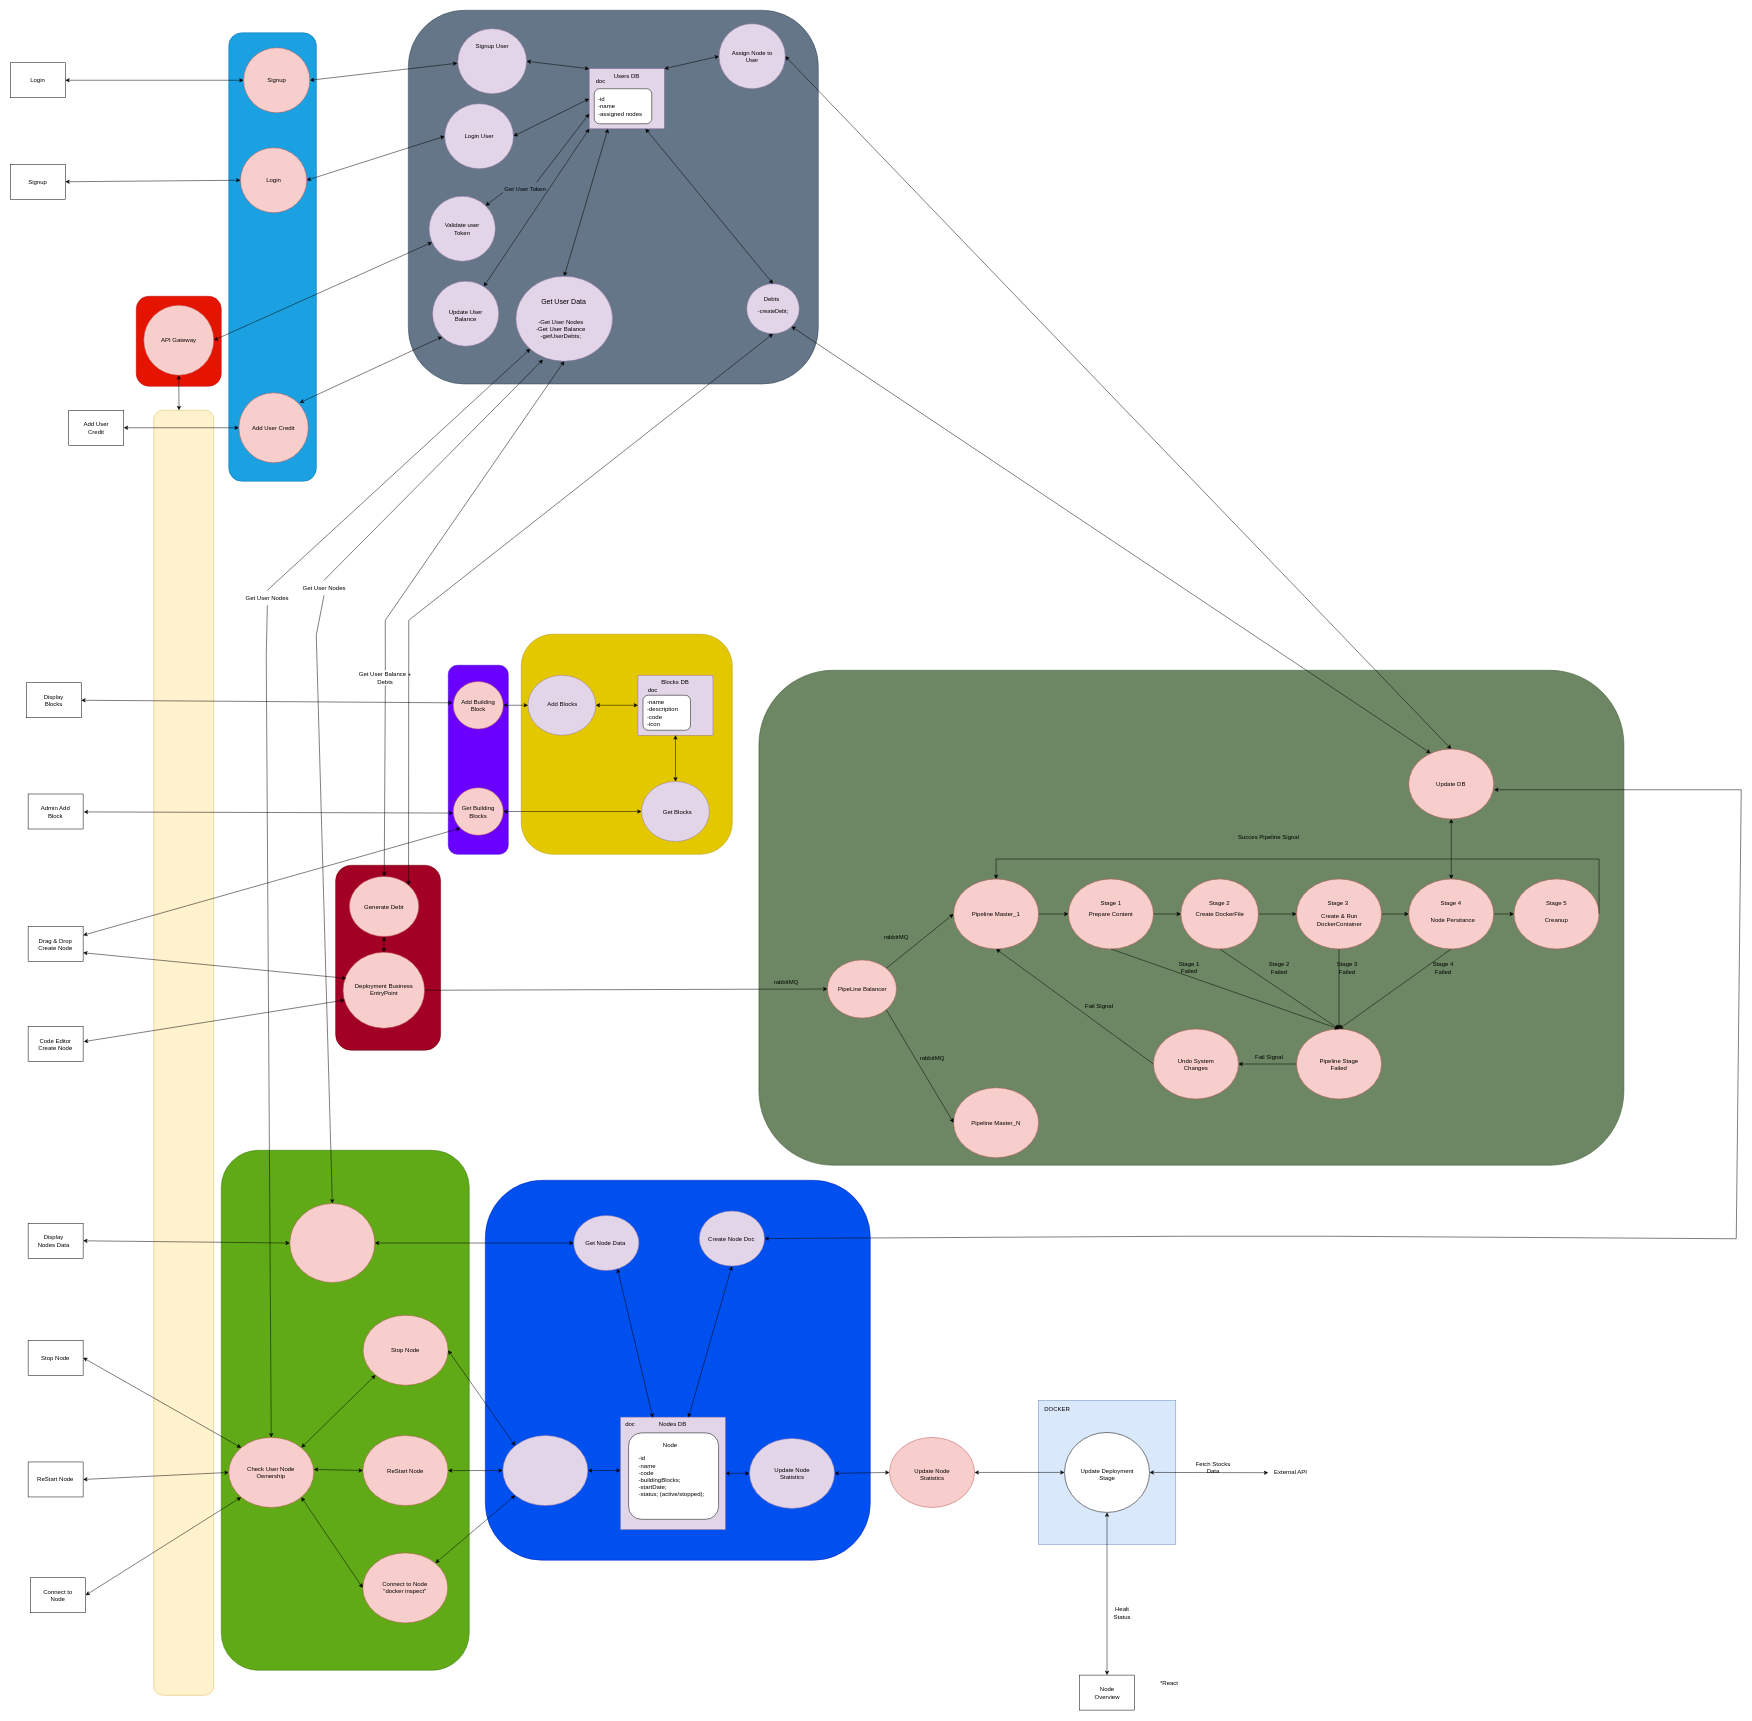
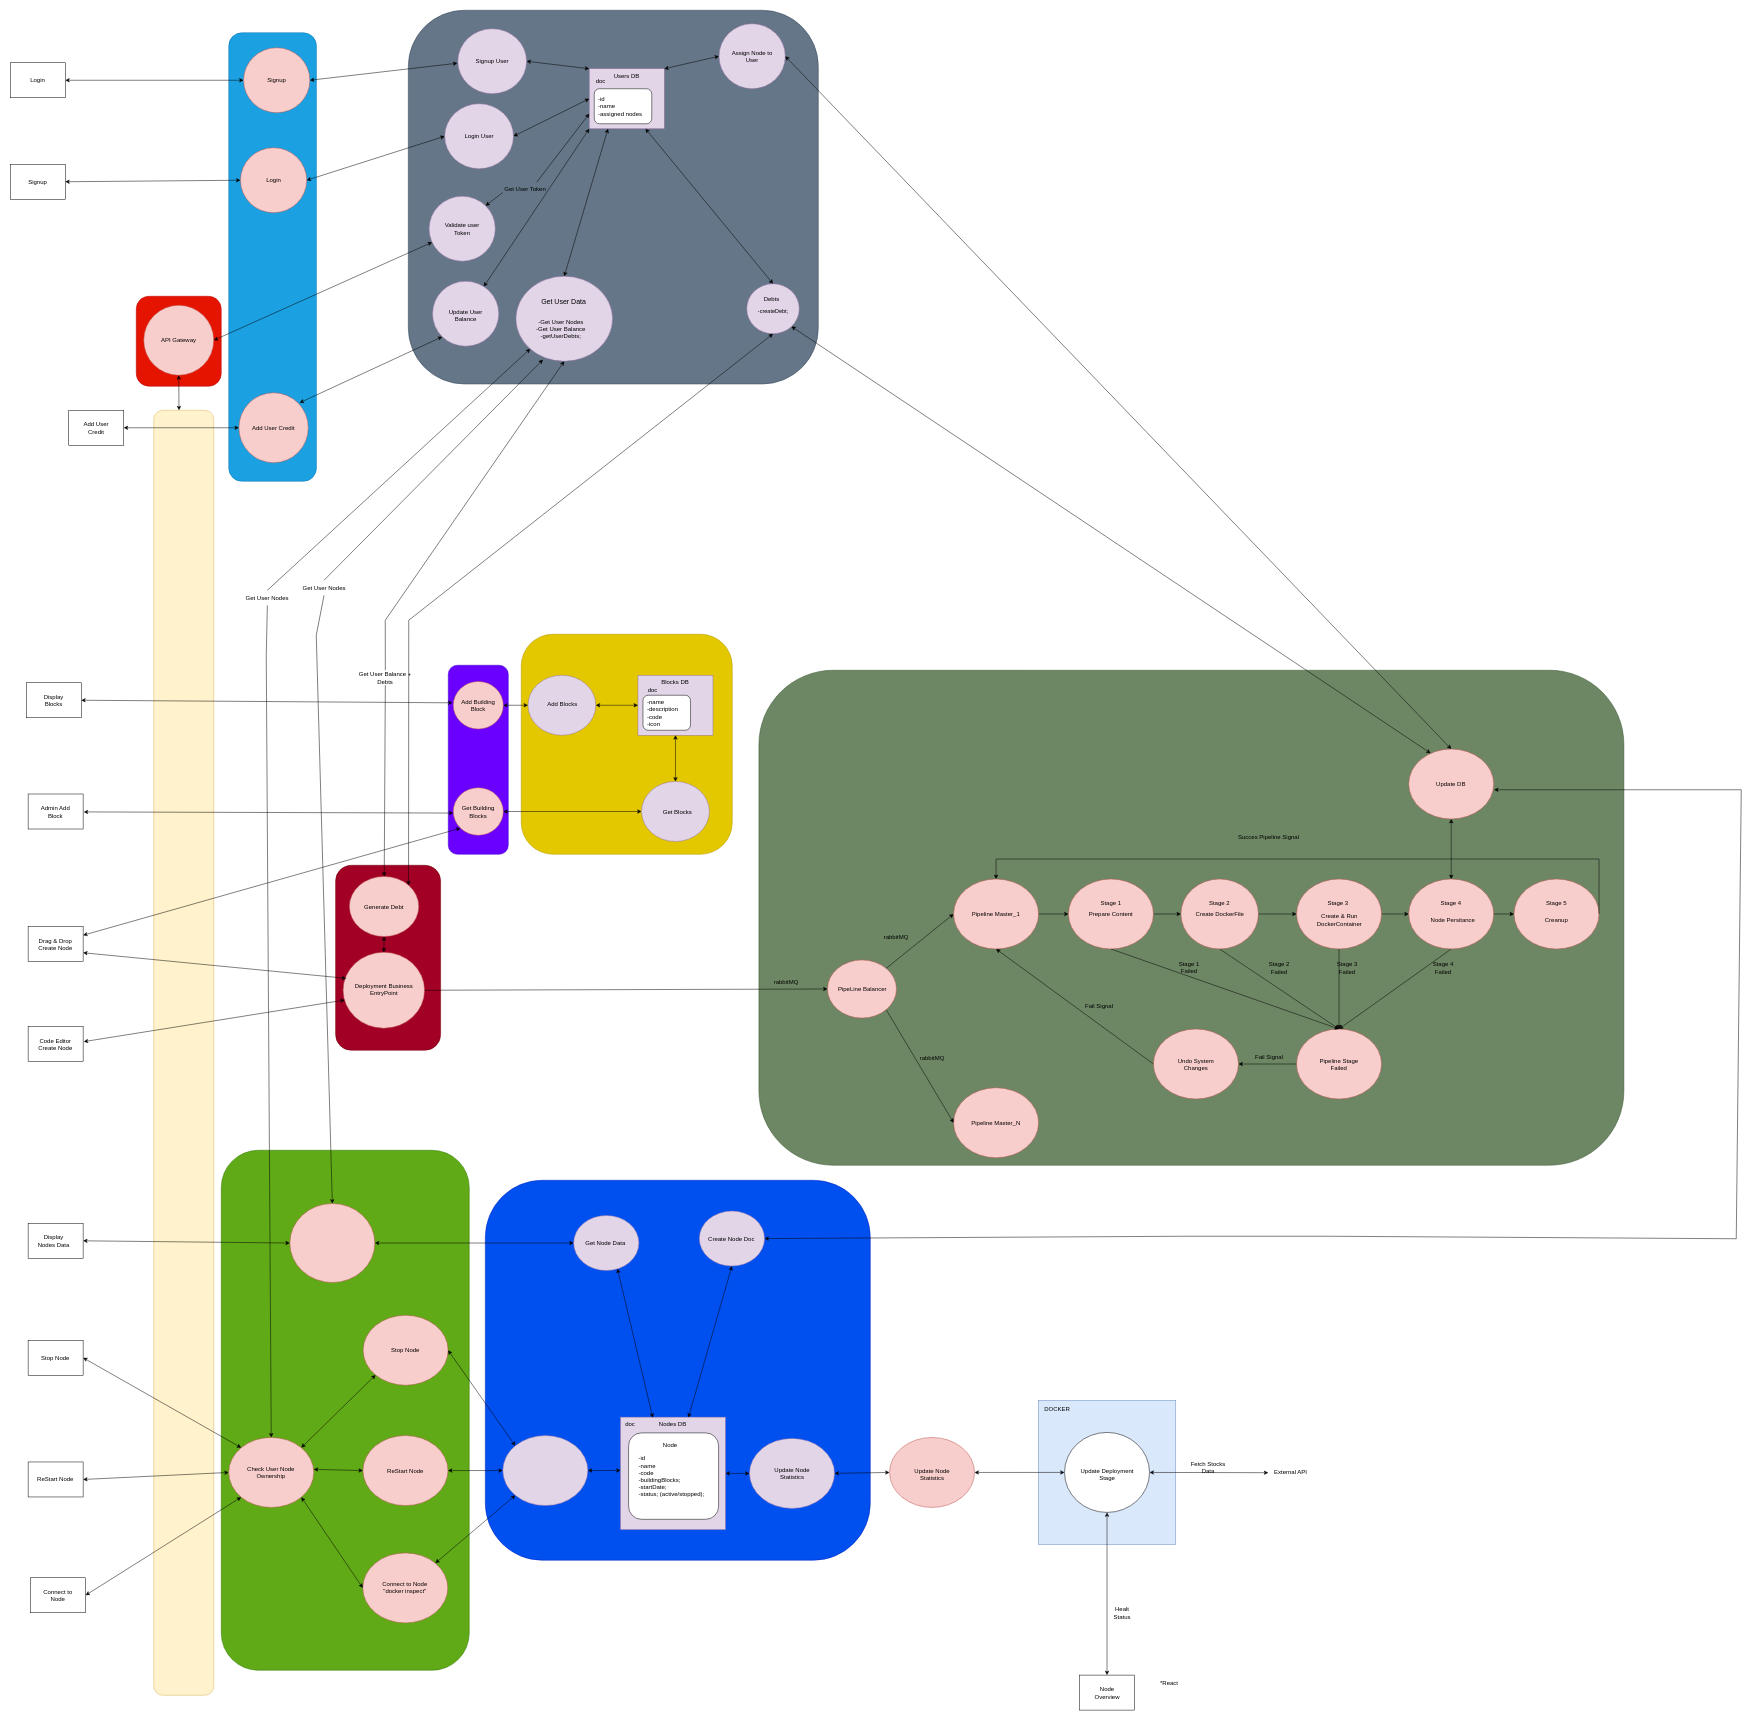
- <mxCell id="27" value="Signup User" style="text;html=1;strokeColor=none;fillColor=none;align=center;verticalAlign=middle;whiteSpace=wrap;rounded=0;" parent="1" vertex="1"><mxGeometry x="938.92" y="77" width="90" height="30" as="geometry" /></mxCell>
+ <mxCell id="27" value="Signup User" style="text;html=1;strokeColor=none;fillColor=none;align=center;verticalAlign=middle;whiteSpace=wrap;rounded=0;" parent="1" vertex="1"><mxGeometry x="938.92" y="107" width="90" height="30" as="geometry" /></mxCell>
- <mxCell id="152" value="Fetch Stocks Data" style="text;html=1;strokeColor=none;fillColor=none;align=center;verticalAlign=middle;whiteSpace=wrap;rounded=0;" parent="1" vertex="1"><mxGeometry x="2376.05" y="2924.37" width="100" height="20" as="geometry" /></mxCell>
+ <mxCell id="152" value="Fetch Stocks Data" style="text;html=1;strokeColor=none;fillColor=none;align=center;verticalAlign=middle;whiteSpace=wrap;rounded=0;" parent="1" vertex="1"><mxGeometry x="2366.05" y="2924.37" width="100" height="20" as="geometry" /></mxCell>
